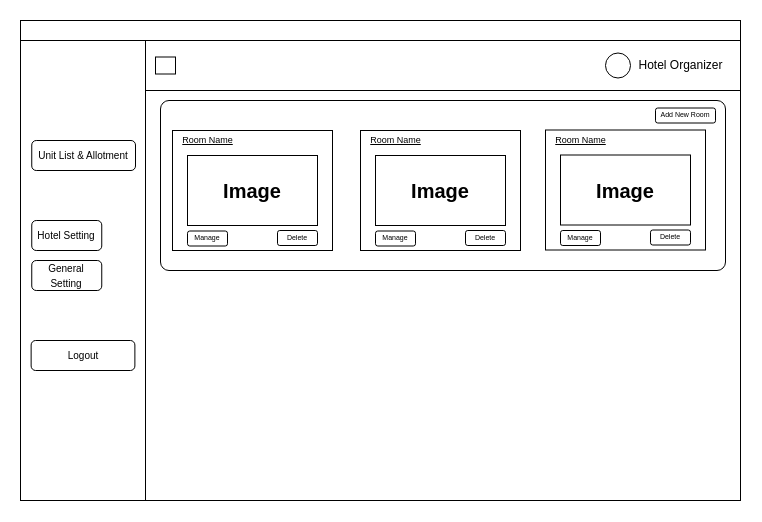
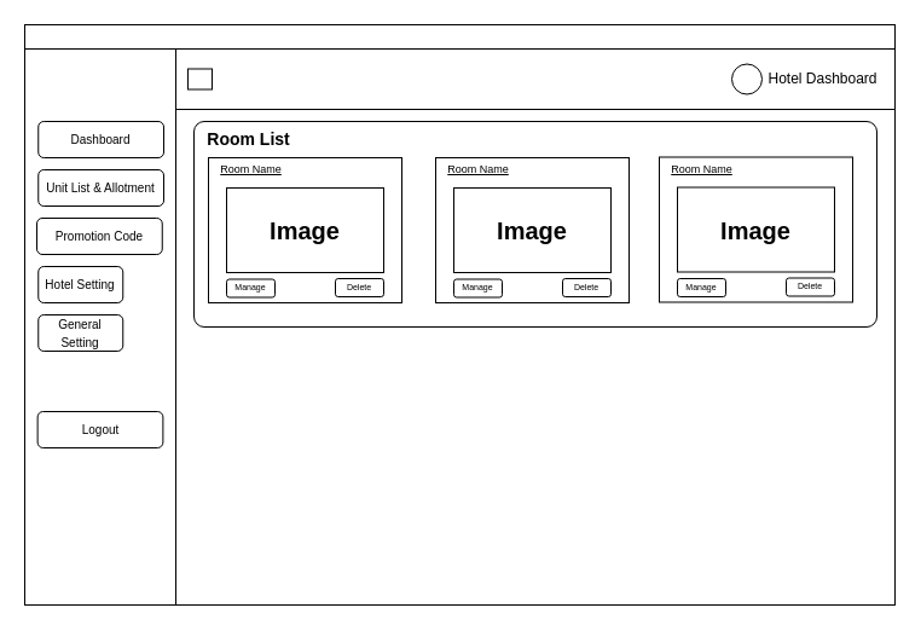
- <mxCell id="7" value="Hotel Organizer" style="text;html=1;align=center;verticalAlign=middle;resizable=0;points=[];autosize=1;strokeColor=none;fillColor=none;" vertex="1" parent="5"><mxGeometry x="20" width="110" height="30" as="geometry" /></mxCell>
+ <mxCell id="7" value="Hotel Dashboard" style="text;html=1;align=center;verticalAlign=middle;resizable=0;points=[];autosize=1;strokeColor=none;fillColor=none;" vertex="1" parent="5"><mxGeometry x="20" width="110" height="30" as="geometry" /></mxCell>
+ <mxCell id="9" value="Dashboard" style="rounded=1;whiteSpace=wrap;html=1;fontSize=10;" vertex="1" parent="1"><mxGeometry x="31.25" y="100" width="103.75" height="30" as="geometry" /></mxCell>
+ <mxCell id="16" value="&lt;font style=&quot;font-size: 14px;&quot;&gt;&lt;b&gt;Room List&lt;/b&gt;&lt;/font&gt;" style="text;html=1;align=center;verticalAlign=middle;resizable=0;points=[];autosize=1;strokeColor=none;fillColor=none;" vertex="1" parent="1"><mxGeometry x="160" y="100" width="90" height="30" as="geometry" /></mxCell>
- <mxCell id="27" value="&lt;font&gt;Add New Room&lt;/font&gt;" style="rounded=1;whiteSpace=wrap;html=1;fontSize=7;" vertex="1" parent="1"><mxGeometry x="655" y="107.5" width="60" height="15" as="geometry" /></mxCell>
+ <mxCell id="11" value="&lt;font style=&quot;font-size: 10px;&quot;&gt;Promotion Code&lt;/font&gt;" style="rounded=1;whiteSpace=wrap;html=1;" vertex="1" parent="1"><mxGeometry x="30" y="180" width="103.75" height="30" as="geometry" /></mxCell>
